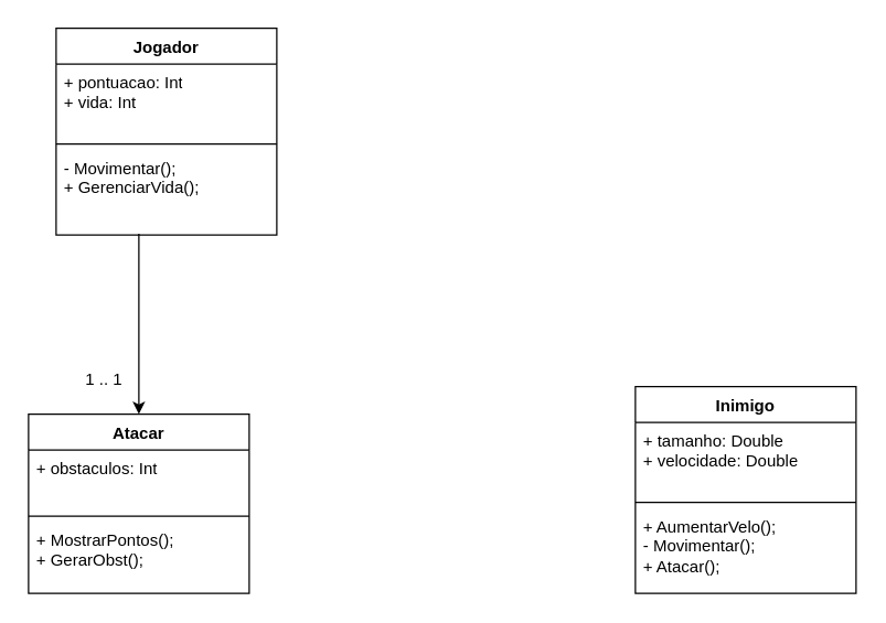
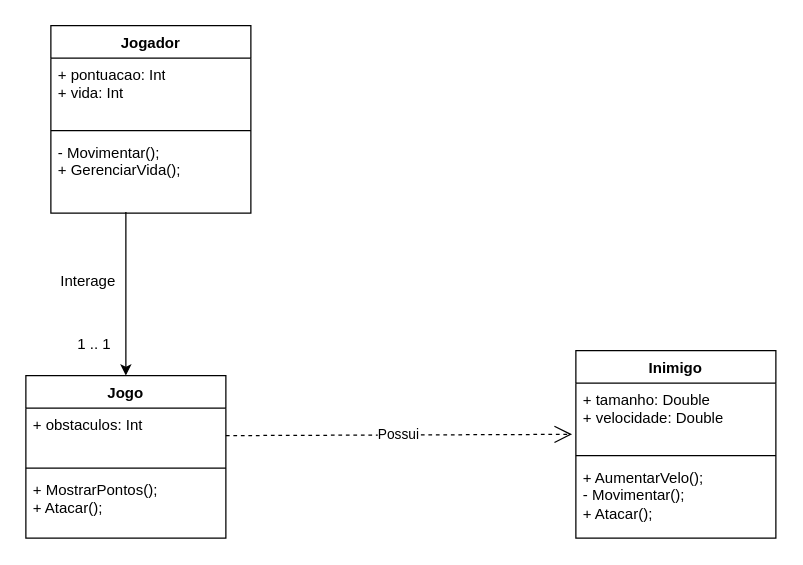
+ <mxCell id="15" value="Interage" style="text;html=1;strokeColor=none;fillColor=none;align=center;verticalAlign=middle;whiteSpace=wrap;rounded=0;" parent="1" vertex="1"><mxGeometry x="40" y="210" width="60" height="30" as="geometry" /></mxCell>
- <mxCell id="2" value="Atacar" style="swimlane;fontStyle=1;align=center;verticalAlign=top;childLayout=stackLayout;horizontal=1;startSize=26;horizontalStack=0;resizeParent=1;resizeParentMax=0;resizeLast=0;collapsible=1;marginBottom=0;whiteSpace=wrap;html=1;" parent="1" vertex="1"><mxGeometry x="20" y="300" width="160" height="130" as="geometry" /></mxCell>
+ <mxCell id="2" value="Jogo" style="swimlane;fontStyle=1;align=center;verticalAlign=top;childLayout=stackLayout;horizontal=1;startSize=26;horizontalStack=0;resizeParent=1;resizeParentMax=0;resizeLast=0;collapsible=1;marginBottom=0;whiteSpace=wrap;html=1;" parent="1" vertex="1"><mxGeometry x="20" y="300" width="160" height="130" as="geometry" /></mxCell>
+ <mxCell id="17" value="Possui" style="endArrow=open;endSize=12;dashed=1;html=1;rounded=0;exitX=1;exitY=0.5;exitDx=0;exitDy=0;entryX=-0.019;entryY=0.759;entryDx=0;entryDy=0;entryPerimeter=0;" parent="1" source="3" target="7" edge="1"><mxGeometry width="160" relative="1" as="geometry"><mxPoint x="320" y="100" as="sourcePoint" /><mxPoint x="480" y="100" as="targetPoint" /></mxGeometry></mxCell>
- <mxCell id="5" value="+ MostrarPontos();&lt;br&gt;+ GerarObst();" style="text;strokeColor=none;fillColor=none;align=left;verticalAlign=top;spacingLeft=4;spacingRight=4;overflow=hidden;rotatable=0;points=[[0,0.5],[1,0.5]];portConstraint=eastwest;whiteSpace=wrap;html=1;" parent="2" vertex="1"><mxGeometry y="78" width="160" height="52" as="geometry" /></mxCell>
+ <mxCell id="5" value="+ MostrarPontos();&lt;br&gt;+ Atacar();" style="text;strokeColor=none;fillColor=none;align=left;verticalAlign=top;spacingLeft=4;spacingRight=4;overflow=hidden;rotatable=0;points=[[0,0.5],[1,0.5]];portConstraint=eastwest;whiteSpace=wrap;html=1;" parent="2" vertex="1"><mxGeometry y="78" width="160" height="52" as="geometry" /></mxCell>
